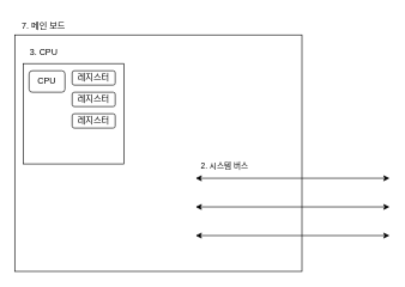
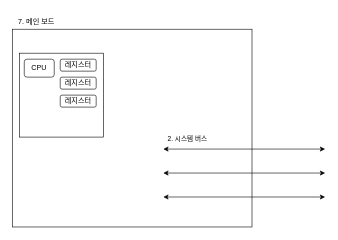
- <mxCell id="9" value="3. CPU" style="text;html=1;strokeColor=none;fillColor=none;align=center;verticalAlign=middle;rounded=0;" vertex="1" parent="1"><mxGeometry x="30" y="58" width="60" height="30" as="geometry" /></mxCell>
